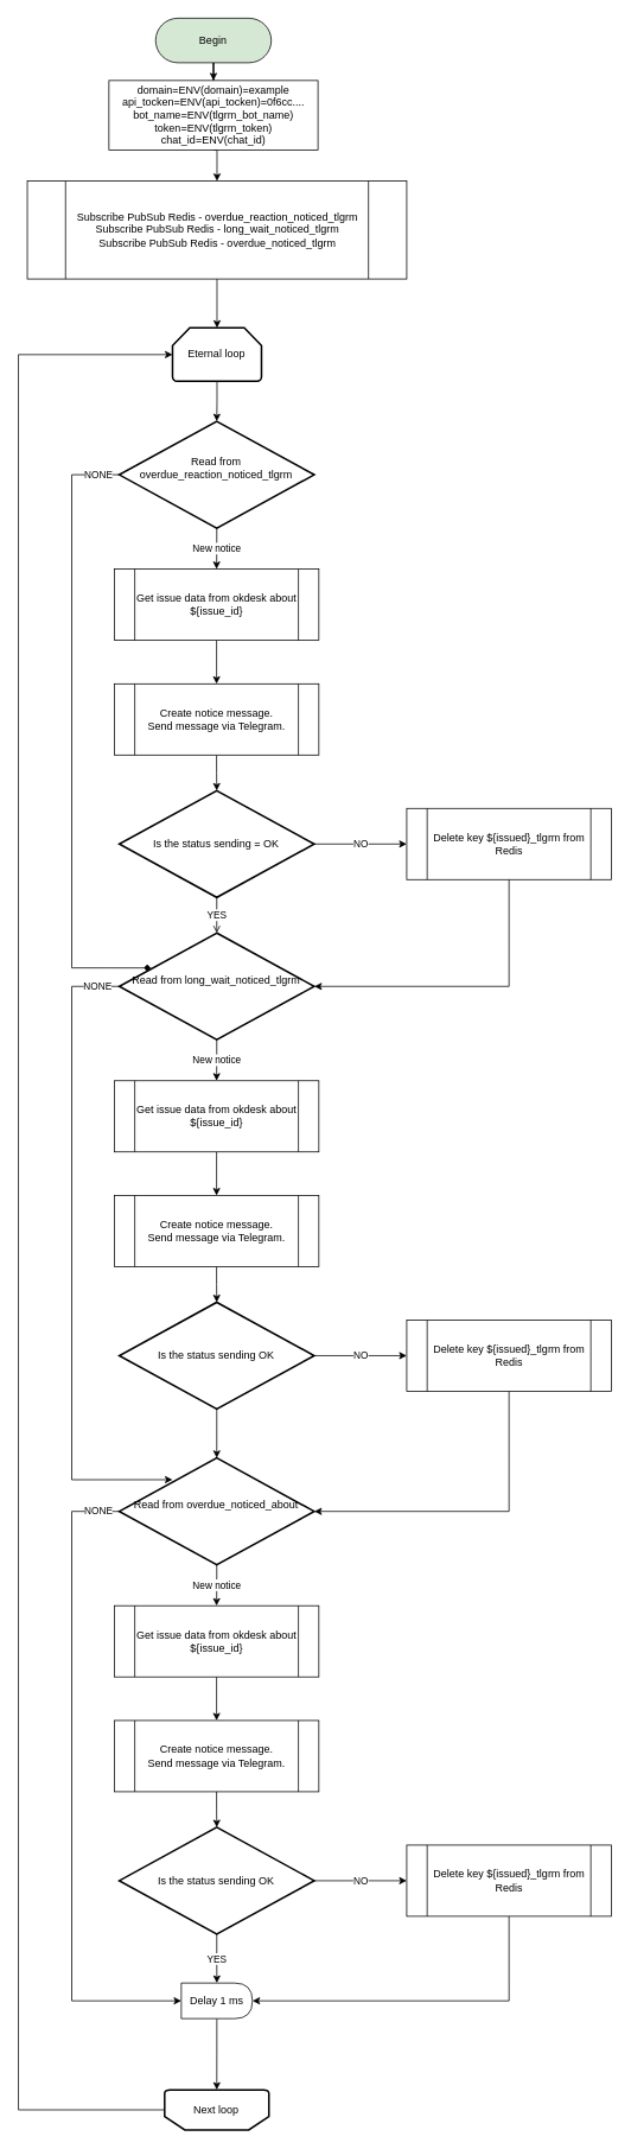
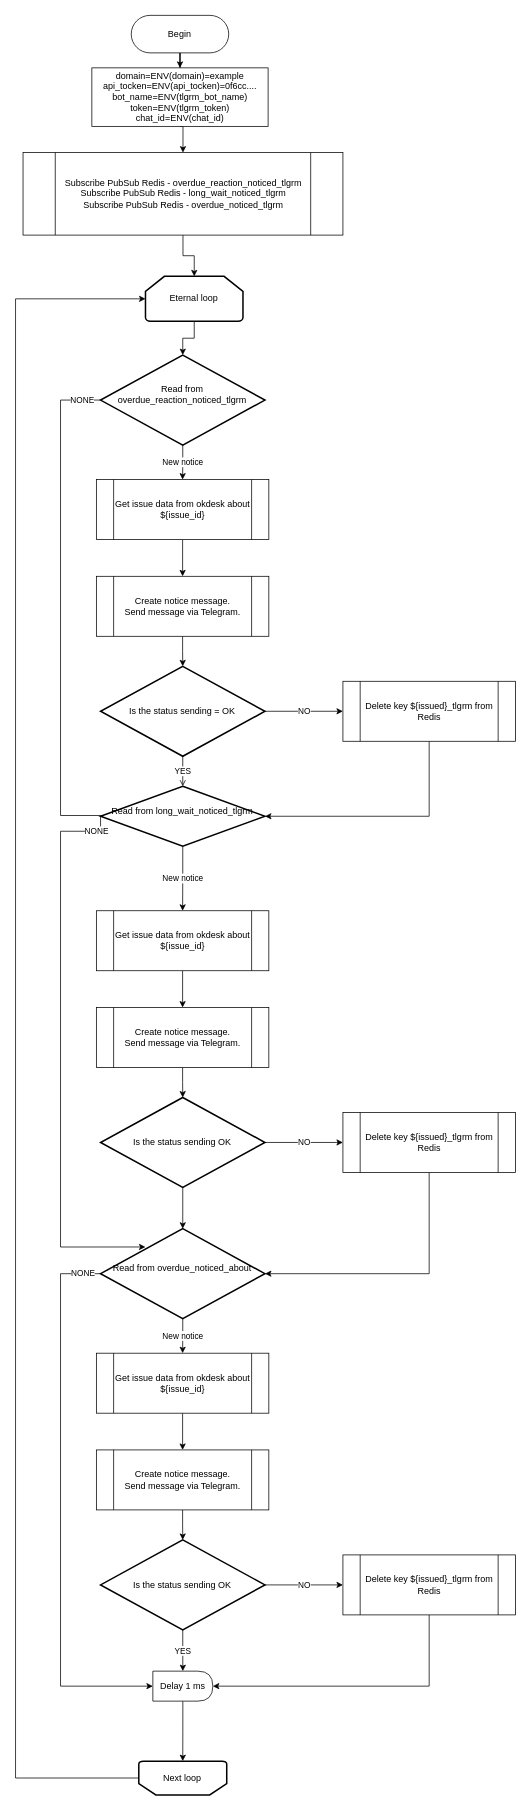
- <mxCell id="3" value="Begin" style="rounded=1;whiteSpace=wrap;html=1;arcSize=50;fillColor=#d5e8d4;" vertex="1" parent="1"><mxGeometry x="174.29" y="20" width="130" height="50" as="geometry" /></mxCell>
+ <mxCell id="3" value="Begin" style="rounded=1;whiteSpace=wrap;html=1;arcSize=50;" vertex="1" parent="1"><mxGeometry x="174.29" y="20" width="130" height="50" as="geometry" /></mxCell>
- <mxCell id="7" value="Eternal loop" style="strokeWidth=2;html=1;shape=mxgraph.flowchart.loop_limit;whiteSpace=wrap;" vertex="1" parent="1"><mxGeometry x="193.29" y="368" width="100" height="60" as="geometry" /></mxCell>
+ <mxCell id="7" value="Eternal loop" style="strokeWidth=2;html=1;shape=mxgraph.flowchart.loop_limit;whiteSpace=wrap;" vertex="1" parent="1"><mxGeometry x="193.29" y="368" width="130" height="60" as="geometry" /></mxCell>
- <mxCell id="24" value="Read from long_wait_noticed_tlgrm&lt;br&gt;&amp;nbsp;" style="strokeWidth=2;html=1;shape=mxgraph.flowchart.decision;whiteSpace=wrap;" vertex="1" parent="1"><mxGeometry x="133.37" y="1048" width="219.25" height="120" as="geometry" /></mxCell>
+ <mxCell id="24" value="Read from long_wait_noticed_tlgrm&lt;br&gt;&amp;nbsp;" style="strokeWidth=2;html=1;shape=mxgraph.flowchart.decision;whiteSpace=wrap;" vertex="1" parent="1"><mxGeometry x="133.37" y="1048" width="219.25" height="80" as="geometry" /></mxCell>
